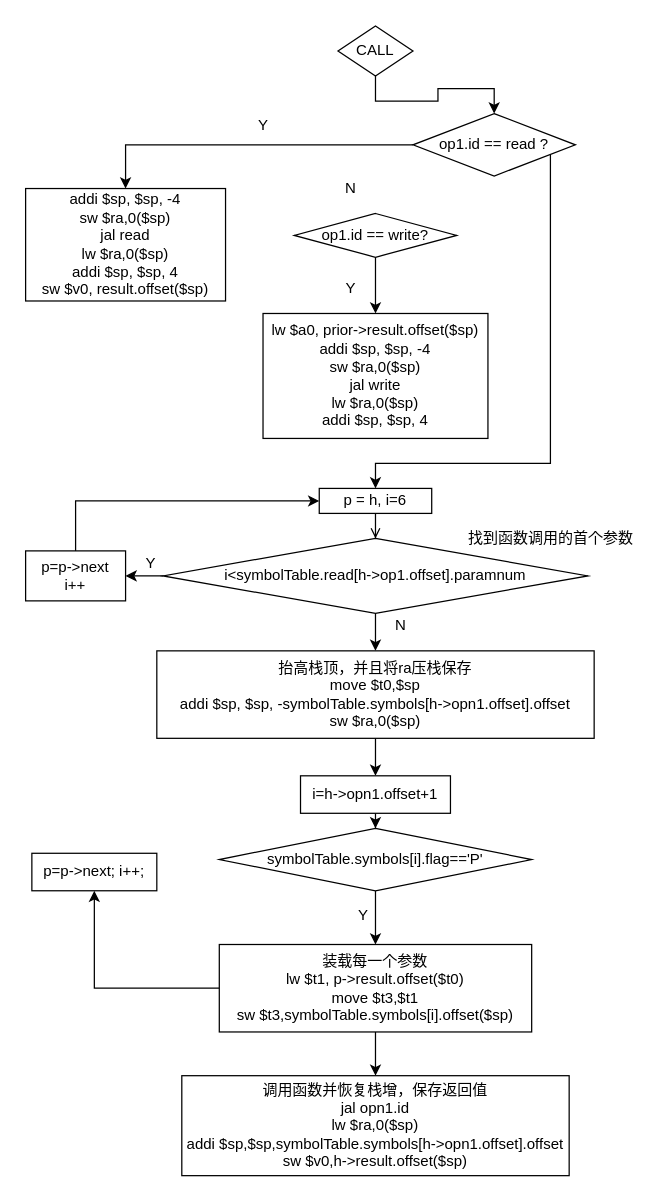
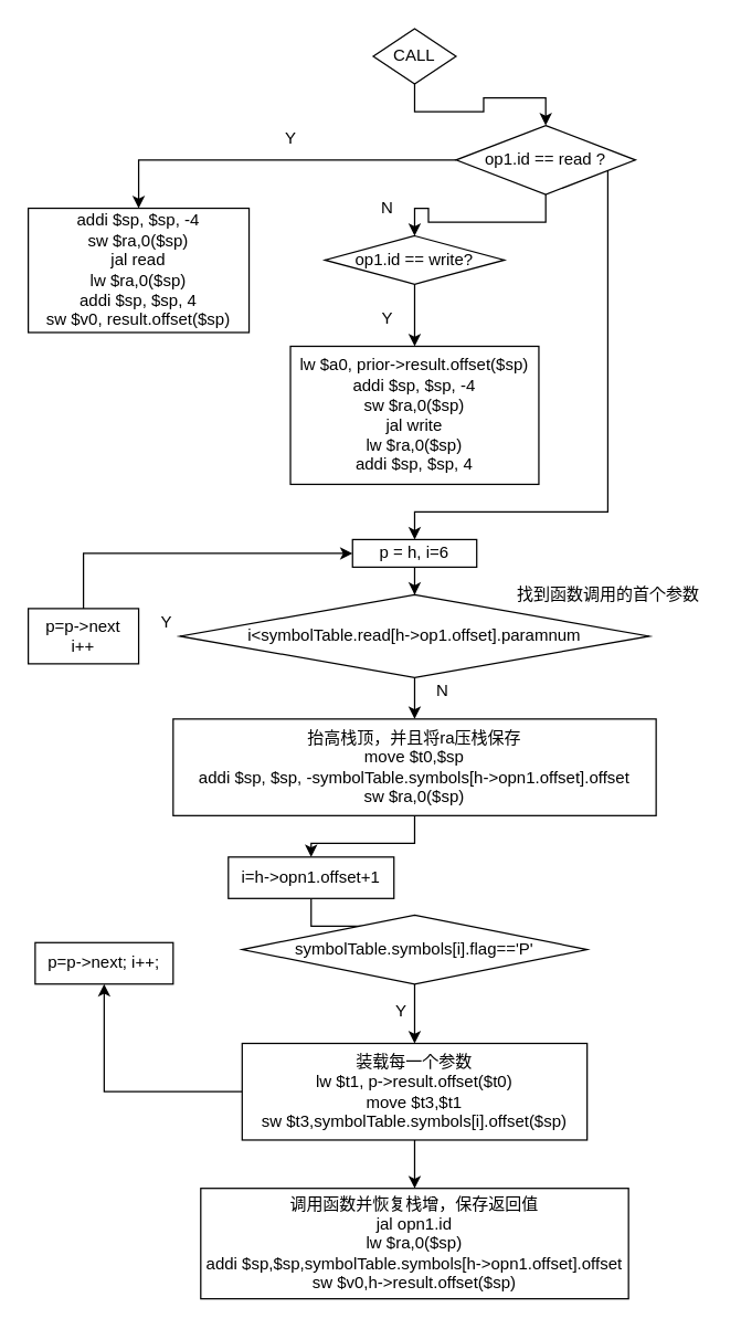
+ <mxCell id="4" style="edgeStyle=orthogonalEdgeStyle;rounded=0;orthogonalLoop=1;jettySize=auto;html=1;" edge="1" parent="1" source="7" target="9"><mxGeometry relative="1" as="geometry" /></mxCell>
- <mxCell id="18" style="edgeStyle=orthogonalEdgeStyle;rounded=0;orthogonalLoop=1;jettySize=auto;html=1;entryX=0.5;entryY=0;entryDx=0;entryDy=0;fontFamily=Helvetica;fontSize=12;endArrow=open;" edge="1" parent="1" source="19" target="17"><mxGeometry relative="1" as="geometry" /></mxCell>
+ <mxCell id="18" style="edgeStyle=orthogonalEdgeStyle;rounded=0;orthogonalLoop=1;jettySize=auto;html=1;entryX=0.5;entryY=0;entryDx=0;entryDy=0;fontFamily=Helvetica;fontSize=12;" edge="1" parent="1" source="19" target="17"><mxGeometry relative="1" as="geometry" /></mxCell>
- <mxCell id="15" style="edgeStyle=orthogonalEdgeStyle;rounded=0;orthogonalLoop=1;jettySize=auto;html=1;fontFamily=Helvetica;fontSize=12;" edge="1" parent="1" source="17" target="21"><mxGeometry relative="1" as="geometry" /></mxCell>
- <mxCell id="27" value="i=h-&amp;gt;opn1.offset+1" style="whiteSpace=wrap;fontFamily=Helvetica;fontSize=12;html=1;" vertex="1" parent="1"><mxGeometry x="240" y="620" width="120" height="30" as="geometry" /></mxCell>
+ <mxCell id="27" value="i=h-&amp;gt;opn1.offset+1" style="whiteSpace=wrap;fontFamily=Helvetica;fontSize=12;html=1;" vertex="1" parent="1"><mxGeometry x="165" y="620" width="120" height="30" as="geometry" /></mxCell>
